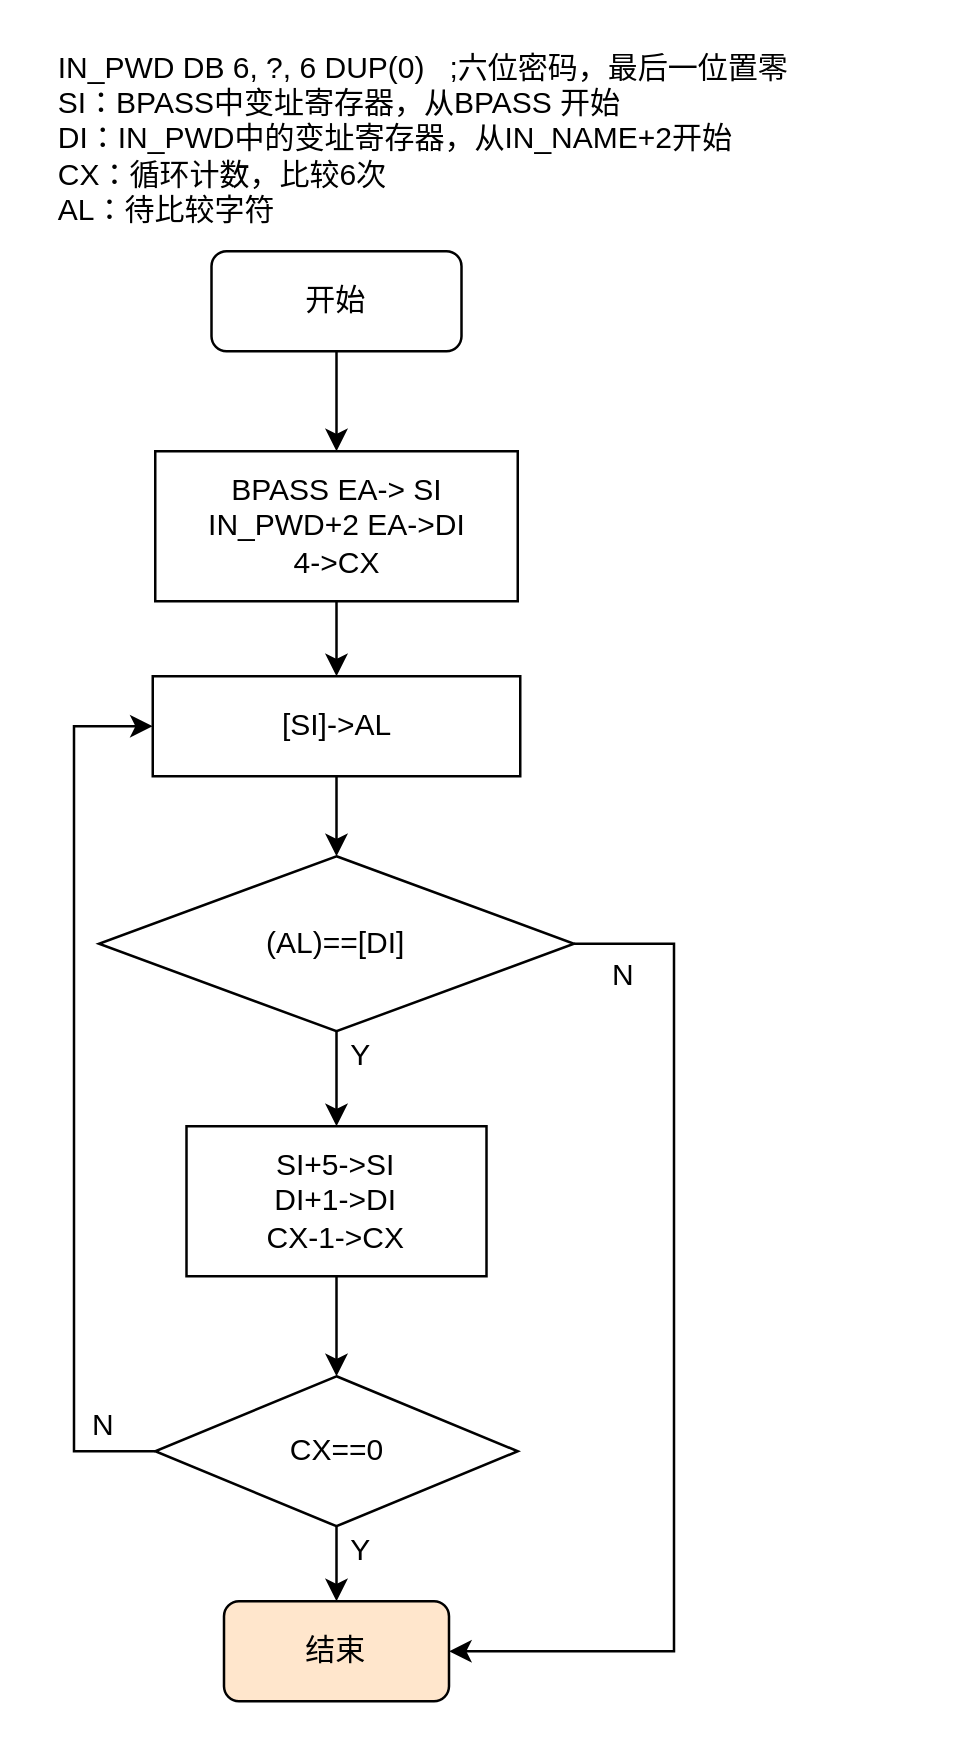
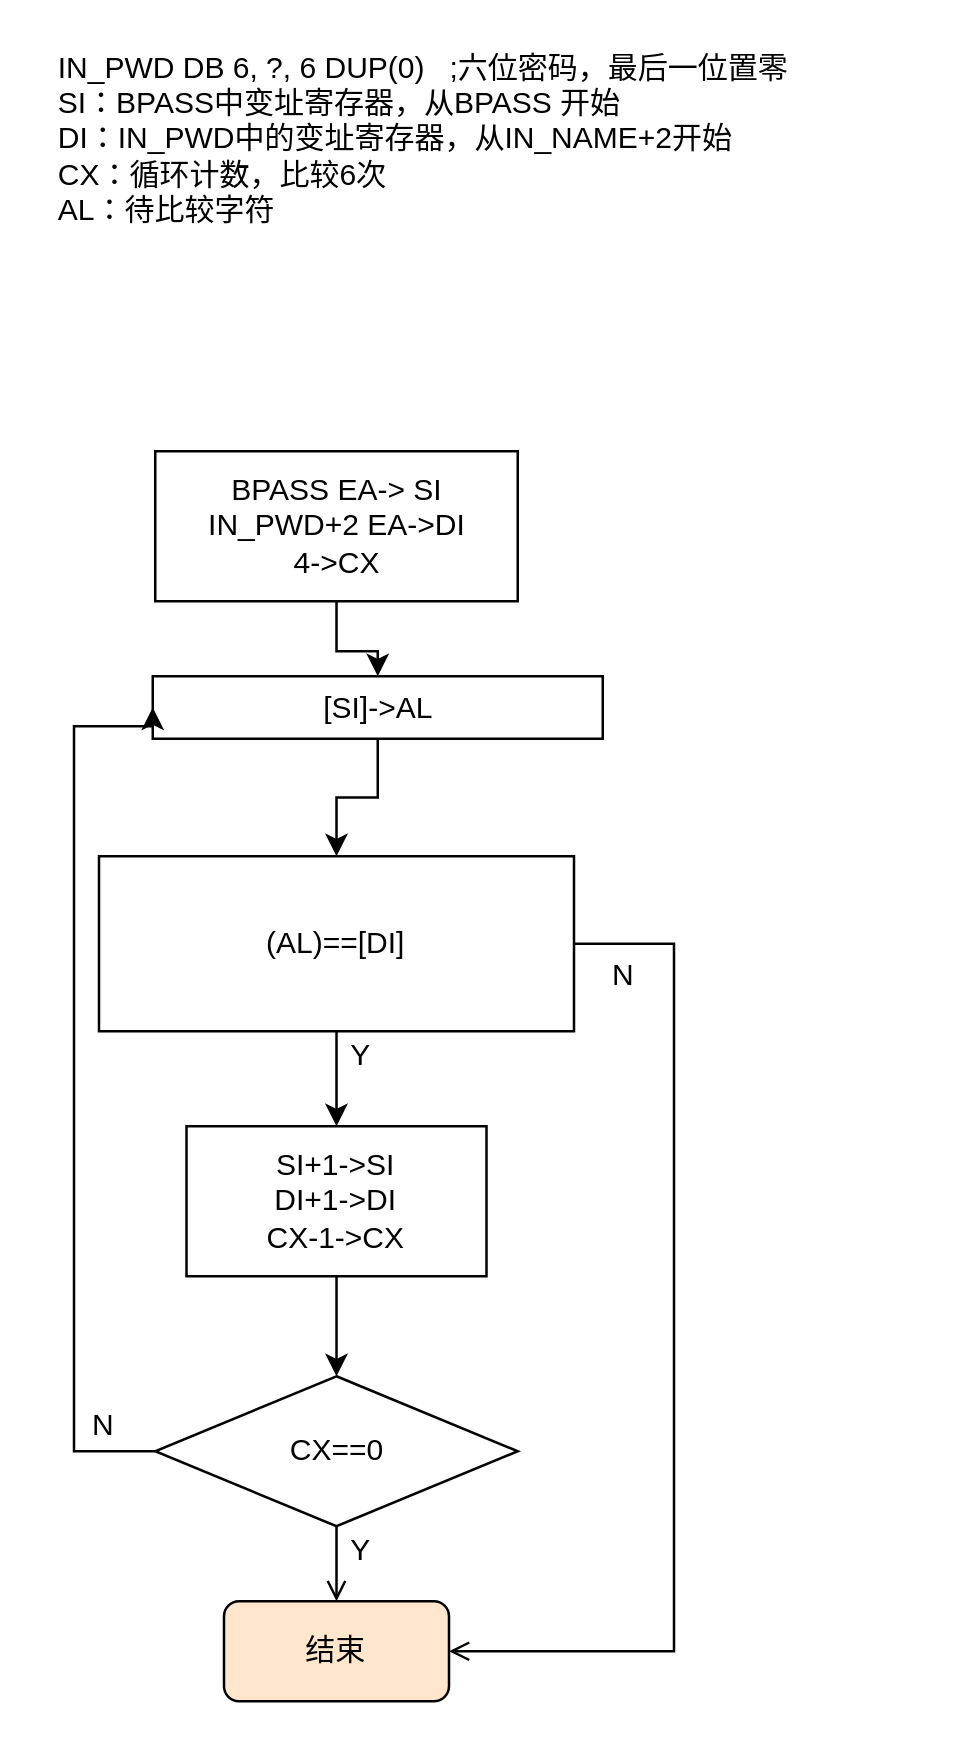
- <mxCell id="3" value="开始" style="rounded=1;whiteSpace=wrap;html=1;" parent="1" vertex="1"><mxGeometry x="84" y="100" width="100" height="40" as="geometry" /></mxCell>
- <mxCell id="2" style="edgeStyle=orthogonalEdgeStyle;rounded=0;orthogonalLoop=1;jettySize=auto;html=1;exitX=0.5;exitY=1;exitDx=0;exitDy=0;" parent="1" source="3" target="6" edge="1"><mxGeometry relative="1" as="geometry" /></mxCell>
- <mxCell id="8" value="[SI]-&amp;gt;AL" style="rounded=0;whiteSpace=wrap;html=1;" parent="1" vertex="1"><mxGeometry x="60.5" y="270" width="147" height="40" as="geometry" /></mxCell>
+ <mxCell id="8" value="[SI]-&amp;gt;AL" style="rounded=0;whiteSpace=wrap;html=1;" parent="1" vertex="1"><mxGeometry x="60.5" y="270" width="180" height="25" as="geometry" /></mxCell>
- <mxCell id="11" value="(AL)==[DI]" style="rhombus;whiteSpace=wrap;html=1;" parent="1" vertex="1"><mxGeometry x="39" y="342" width="190" height="70" as="geometry" /></mxCell>
+ <mxCell id="11" value="(AL)==[DI]" style="whiteSpace=wrap;html=1;rounded=0;" parent="1" vertex="1"><mxGeometry x="39" y="342" width="190" height="70" as="geometry" /></mxCell>
- <mxCell id="13" value="SI+5-&amp;gt;SI&lt;br&gt;DI+1-&amp;gt;DI&lt;br&gt;CX-1-&amp;gt;CX" style="rounded=0;whiteSpace=wrap;html=1;" parent="1" vertex="1"><mxGeometry x="74" y="450" width="120" height="60" as="geometry" /></mxCell>
+ <mxCell id="13" value="SI+1-&amp;gt;SI&lt;br&gt;DI+1-&amp;gt;DI&lt;br&gt;CX-1-&amp;gt;CX" style="rounded=0;whiteSpace=wrap;html=1;" parent="1" vertex="1"><mxGeometry x="74" y="450" width="120" height="60" as="geometry" /></mxCell>
- <mxCell id="14" style="edgeStyle=orthogonalEdgeStyle;rounded=0;orthogonalLoop=1;jettySize=auto;html=1;entryX=0.5;entryY=0;entryDx=0;entryDy=0;" parent="1" source="16" target="4" edge="1"><mxGeometry relative="1" as="geometry" /></mxCell>
+ <mxCell id="14" style="edgeStyle=orthogonalEdgeStyle;rounded=0;orthogonalLoop=1;jettySize=auto;html=1;entryX=0.5;entryY=0;entryDx=0;entryDy=0;endArrow=open;" parent="1" source="16" target="4" edge="1"><mxGeometry relative="1" as="geometry" /></mxCell>
- <mxCell id="10" style="edgeStyle=orthogonalEdgeStyle;rounded=0;orthogonalLoop=1;jettySize=auto;html=1;entryX=1;entryY=0.5;entryDx=0;entryDy=0;exitX=1;exitY=0.5;exitDx=0;exitDy=0;" parent="1" source="11" target="4" edge="1"><mxGeometry relative="1" as="geometry"><mxPoint x="285.5" y="445" as="targetPoint" /><Array as="points"><mxPoint x="269" y="377" /><mxPoint x="269" y="660" /></Array></mxGeometry></mxCell>
+ <mxCell id="10" style="edgeStyle=orthogonalEdgeStyle;rounded=0;orthogonalLoop=1;jettySize=auto;html=1;entryX=1;entryY=0.5;entryDx=0;entryDy=0;exitX=1;exitY=0.5;exitDx=0;exitDy=0;endArrow=open;" parent="1" source="11" target="4" edge="1"><mxGeometry relative="1" as="geometry"><mxPoint x="285.5" y="445" as="targetPoint" /><Array as="points"><mxPoint x="269" y="377" /><mxPoint x="269" y="660" /></Array></mxGeometry></mxCell>
